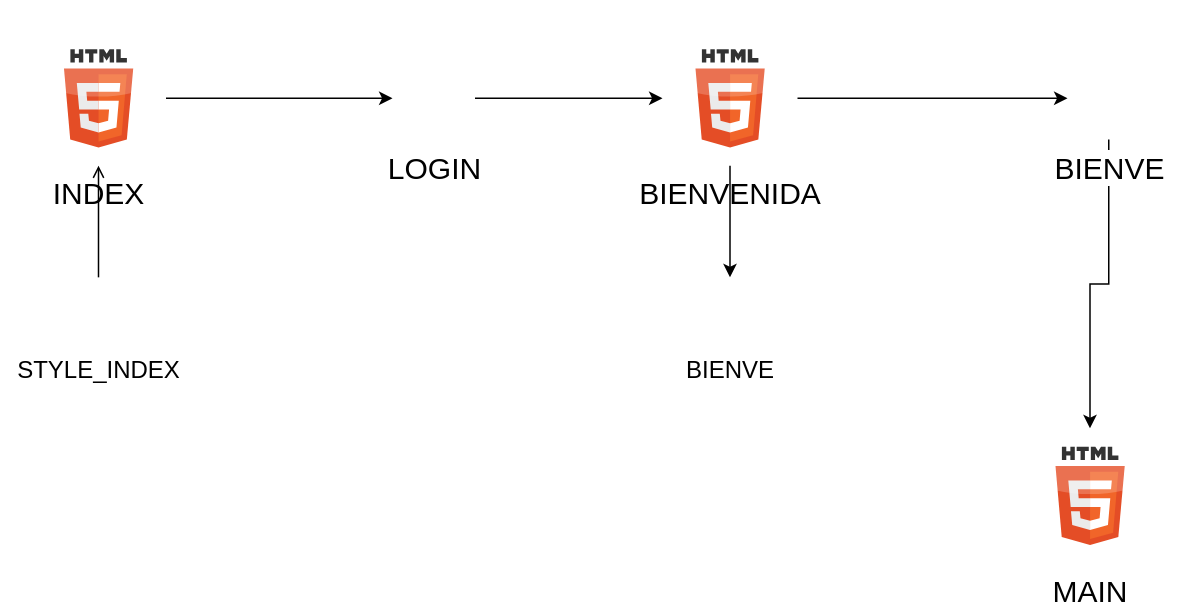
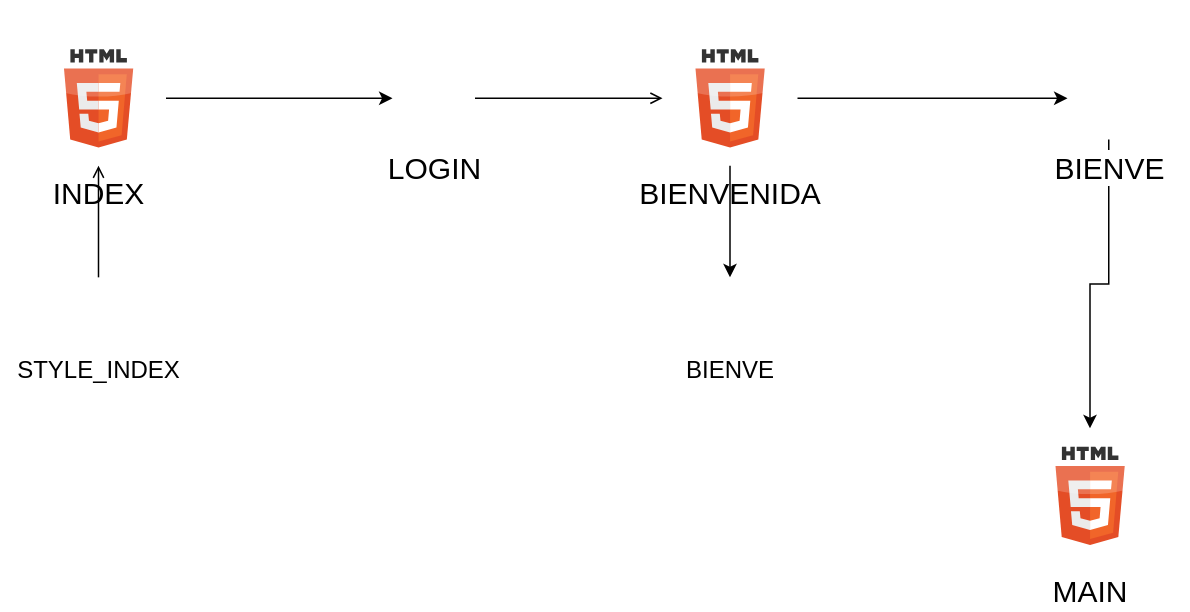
- <mxCell id="4" style="edgeStyle=orthogonalEdgeStyle;rounded=0;orthogonalLoop=1;jettySize=auto;html=1;" edge="1" parent="1" source="5" target="10"><mxGeometry relative="1" as="geometry" /></mxCell>
+ <mxCell id="4" style="edgeStyle=orthogonalEdgeStyle;rounded=0;orthogonalLoop=1;jettySize=auto;html=1;endArrow=open;" edge="1" parent="1" source="5" target="10"><mxGeometry relative="1" as="geometry" /></mxCell>
